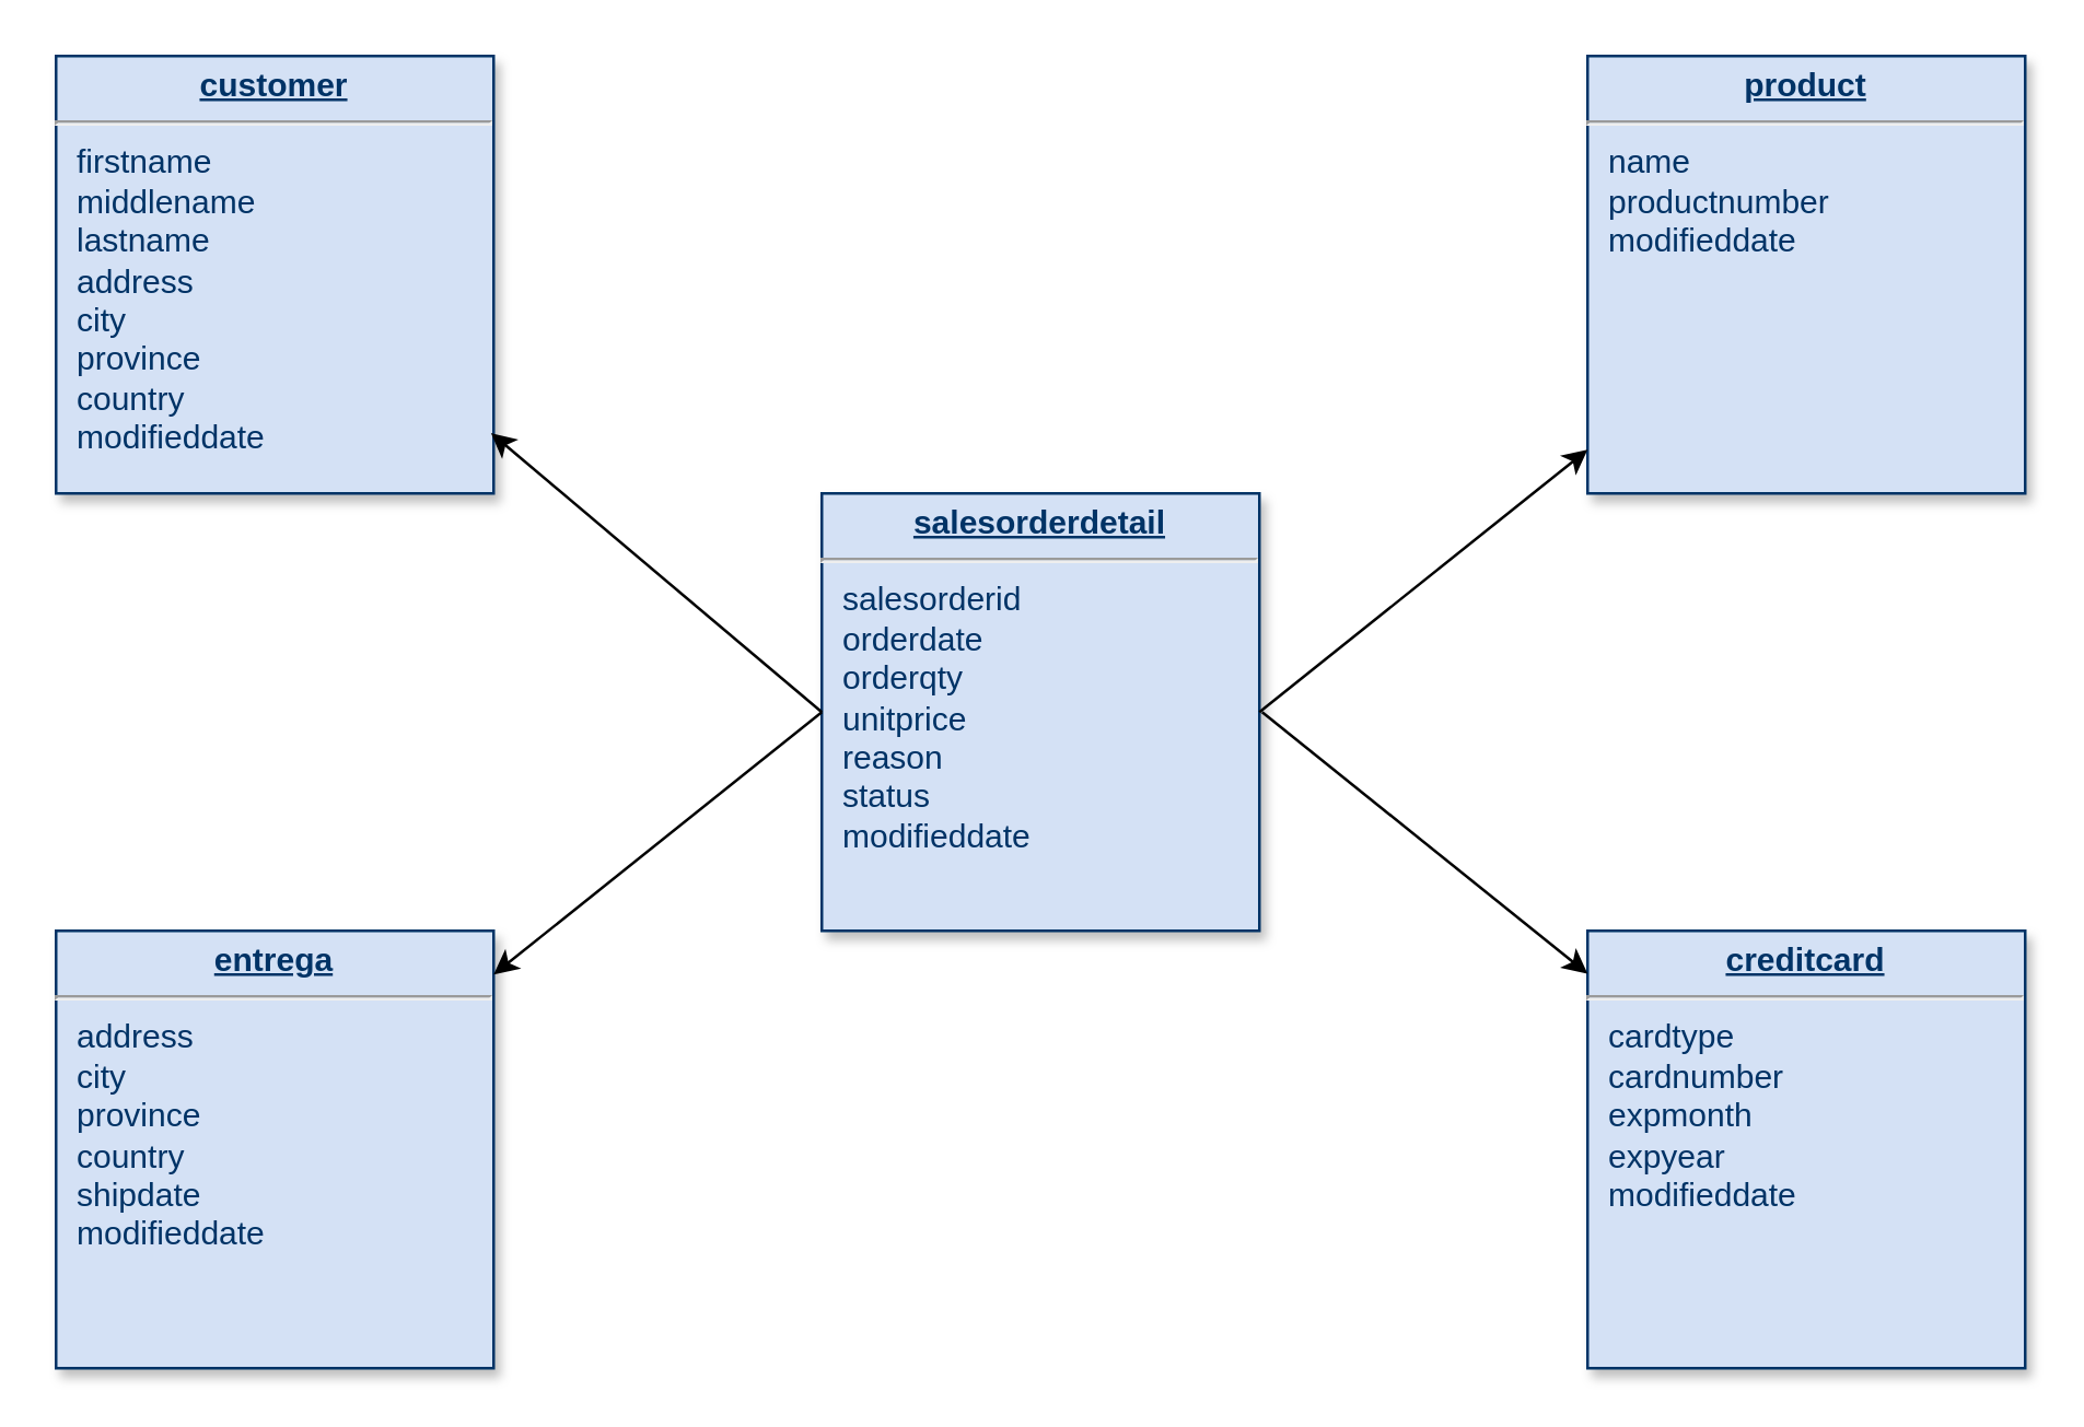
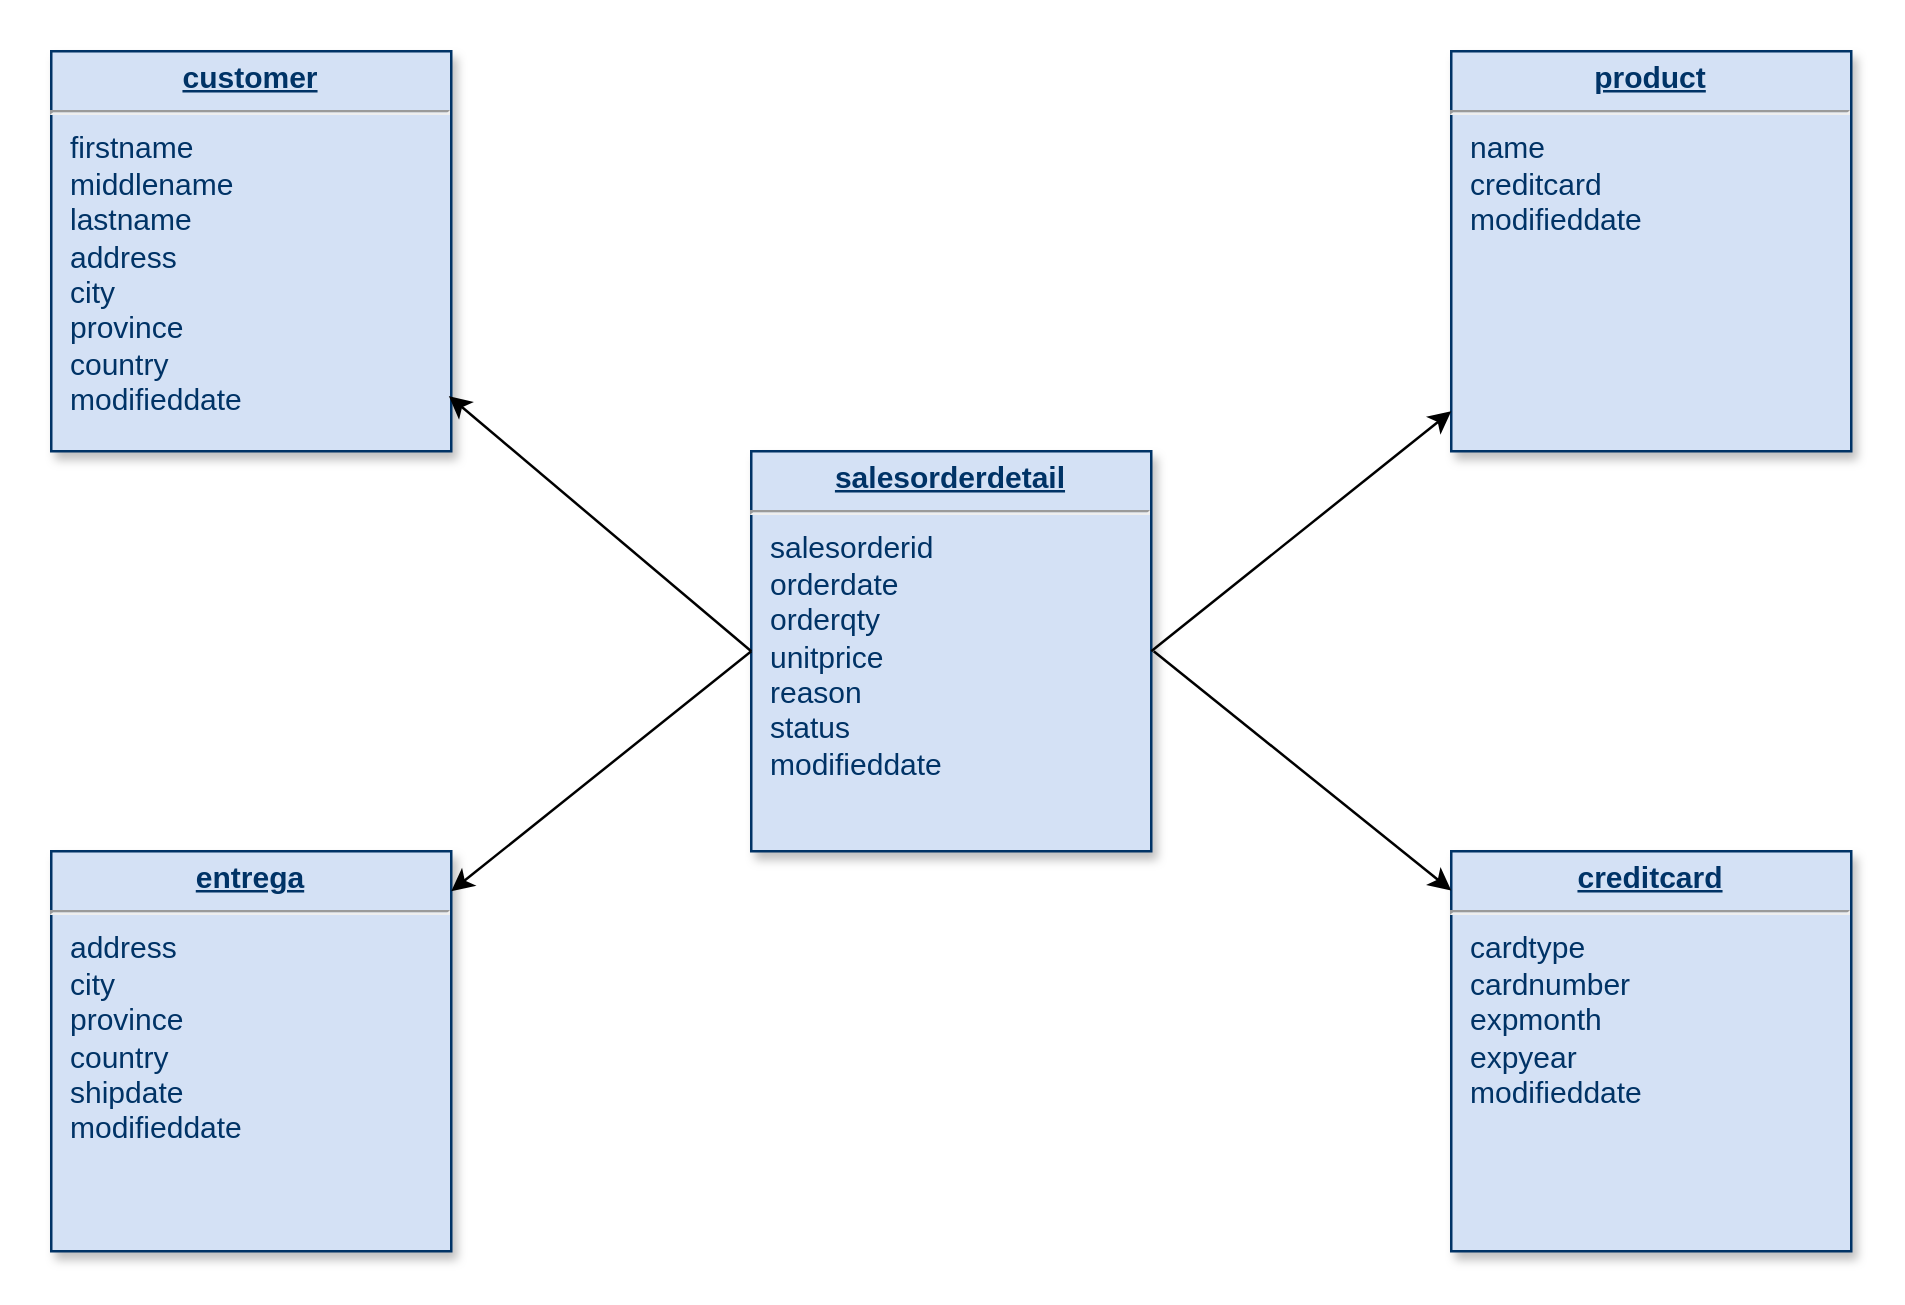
- <mxCell id="3" value="&lt;p style=&quot;margin: 0px ; margin-top: 4px ; text-align: center ; text-decoration: underline&quot;&gt;&lt;b&gt;product&lt;/b&gt;&lt;/p&gt;&lt;hr&gt;&lt;p style=&quot;margin: 0px ; margin-left: 8px&quot;&gt;name&lt;/p&gt;&lt;p style=&quot;margin: 0px ; margin-left: 8px&quot;&gt;productnumber&lt;/p&gt;&lt;p style=&quot;margin: 0px ; margin-left: 8px&quot;&gt;modifieddate&lt;/p&gt;" style="verticalAlign=top;align=left;overflow=fill;fontSize=12;fontFamily=Helvetica;html=1;strokeColor=#003366;shadow=1;fillColor=#D4E1F5;fontColor=#003366" parent="1" vertex="1"><mxGeometry x="580" y="20" width="160" height="160" as="geometry" /></mxCell>
+ <mxCell id="3" value="&lt;p style=&quot;margin: 0px ; margin-top: 4px ; text-align: center ; text-decoration: underline&quot;&gt;&lt;b&gt;product&lt;/b&gt;&lt;/p&gt;&lt;hr&gt;&lt;p style=&quot;margin: 0px ; margin-left: 8px&quot;&gt;name&lt;/p&gt;&lt;p style=&quot;margin: 0px ; margin-left: 8px&quot;&gt;creditcard&lt;/p&gt;&lt;p style=&quot;margin: 0px ; margin-left: 8px&quot;&gt;modifieddate&lt;/p&gt;" style="verticalAlign=top;align=left;overflow=fill;fontSize=12;fontFamily=Helvetica;html=1;strokeColor=#003366;shadow=1;fillColor=#D4E1F5;fontColor=#003366" parent="1" vertex="1"><mxGeometry x="580" y="20" width="160" height="160" as="geometry" /></mxCell>
